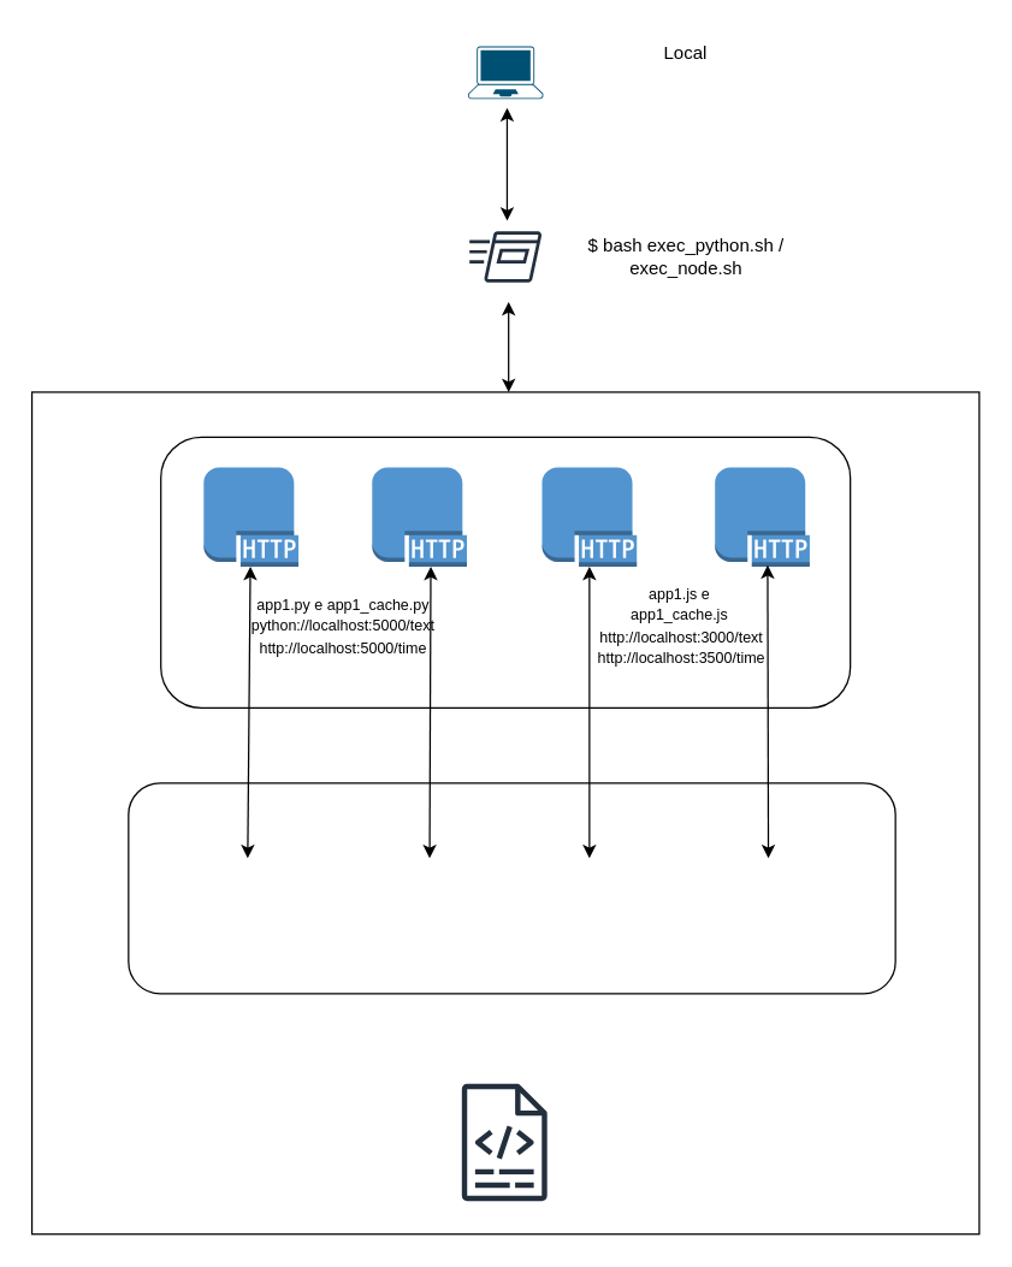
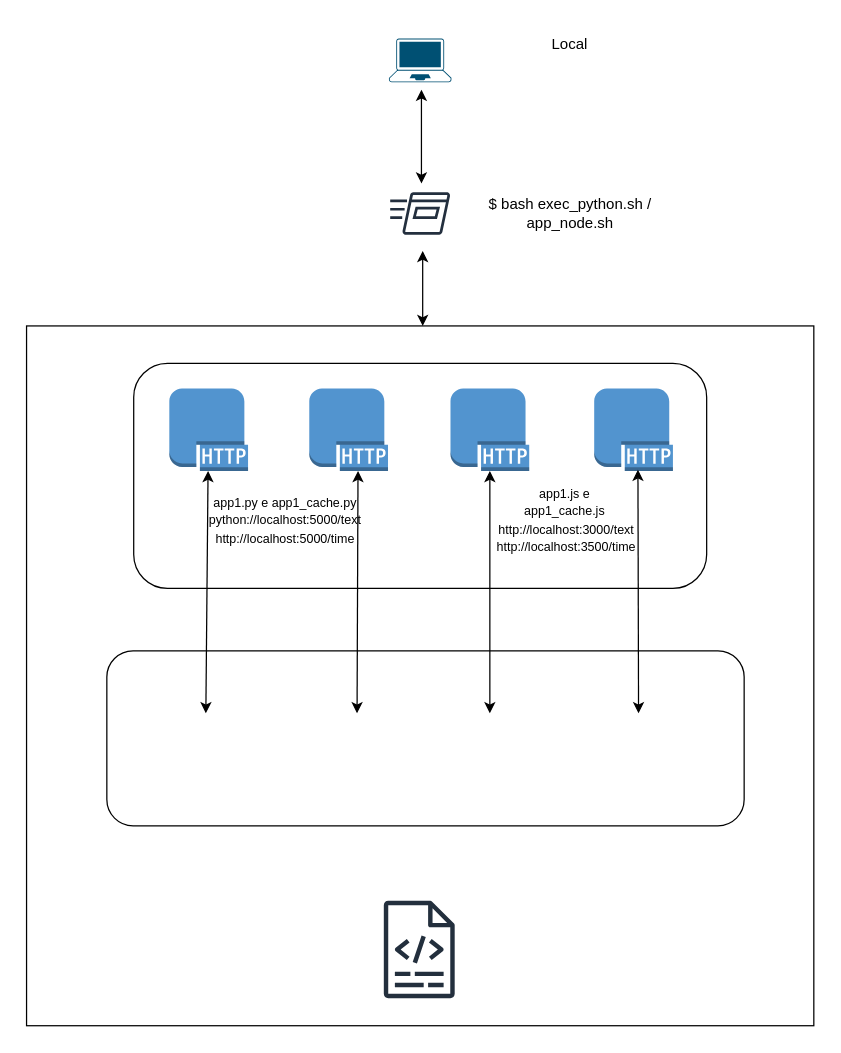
- <mxCell id="23" value="$ bash exec_python.sh / exec_node.sh" style="text;html=1;align=center;verticalAlign=middle;whiteSpace=wrap;rounded=0;" vertex="1" parent="1"><mxGeometry x="360.75" y="155" width="190" height="30" as="geometry" /></mxCell>
+ <mxCell id="23" value="$ bash exec_python.sh / app_node.sh" style="text;html=1;align=center;verticalAlign=middle;whiteSpace=wrap;rounded=0;" vertex="1" parent="1"><mxGeometry x="360.75" y="155" width="190" height="30" as="geometry" /></mxCell>
